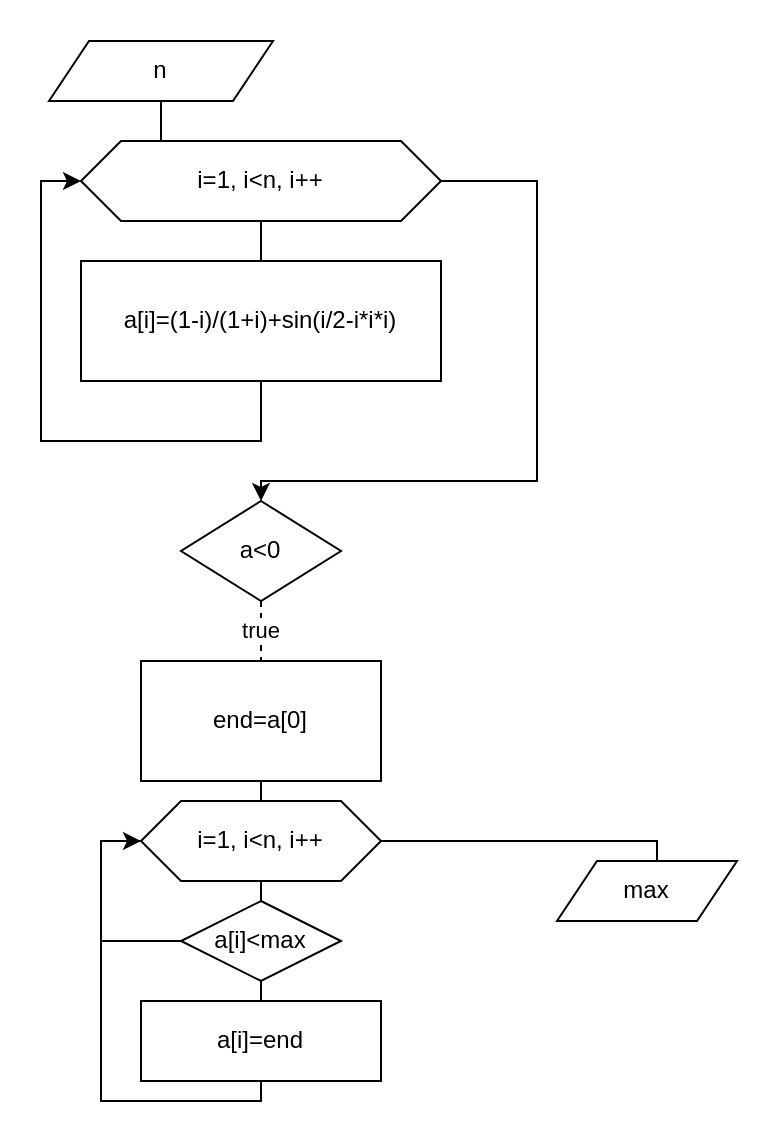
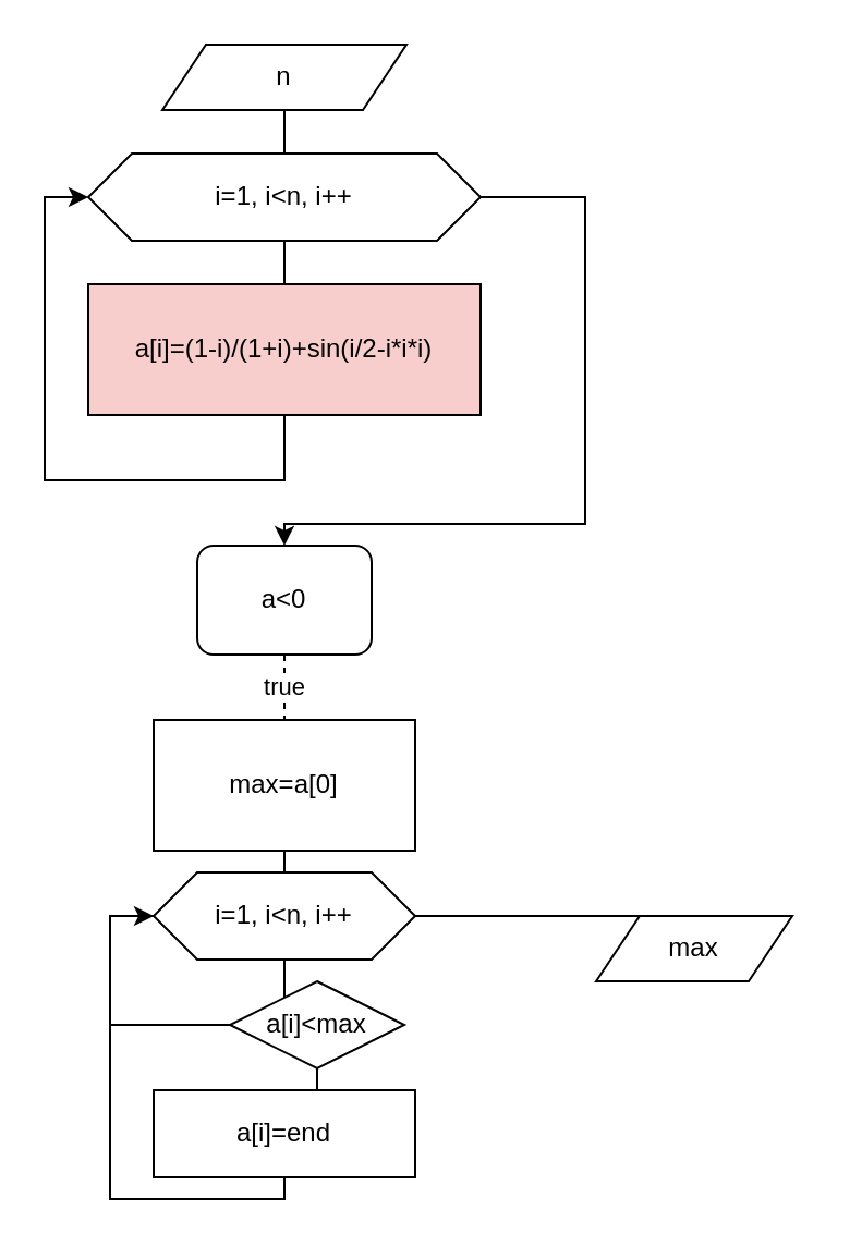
- <mxCell id="3" value="n" style="shape=parallelogram;perimeter=parallelogramPerimeter;whiteSpace=wrap;html=1;fixedSize=1;" parent="1" vertex="1"><mxGeometry x="24" y="20" width="112" height="30" as="geometry" /></mxCell>
+ <mxCell id="3" value="n" style="shape=parallelogram;perimeter=parallelogramPerimeter;whiteSpace=wrap;html=1;fixedSize=1;" parent="1" vertex="1"><mxGeometry x="74" y="20" width="112" height="30" as="geometry" /></mxCell>
- <mxCell id="8" value="a[i]=(1-i)/(1+i)+sin(i/2-i*i*i)" style="whiteSpace=wrap;html=1;" parent="1" vertex="1"><mxGeometry x="40" y="130" width="180" height="60" as="geometry" /></mxCell>
+ <mxCell id="8" value="a[i]=(1-i)/(1+i)+sin(i/2-i*i*i)" style="whiteSpace=wrap;html=1;fillColor=#f8cecc;" parent="1" vertex="1"><mxGeometry x="40" y="130" width="180" height="60" as="geometry" /></mxCell>
- <mxCell id="10" value="a&amp;lt;0" style="rhombus;whiteSpace=wrap;html=1;" parent="1" vertex="1"><mxGeometry x="90" y="250" width="80" height="50" as="geometry" /></mxCell>
+ <mxCell id="10" value="a&amp;lt;0" style="whiteSpace=wrap;html=1;rounded=1;" parent="1" vertex="1"><mxGeometry x="90" y="250" width="80" height="50" as="geometry" /></mxCell>
- <mxCell id="12" value="end=a[0]" style="whiteSpace=wrap;html=1;" parent="1" vertex="1"><mxGeometry x="70" y="330" width="120" height="60" as="geometry" /></mxCell>
+ <mxCell id="12" value="max=a[0]" style="whiteSpace=wrap;html=1;" parent="1" vertex="1"><mxGeometry x="70" y="330" width="120" height="60" as="geometry" /></mxCell>
- <mxCell id="21" value="max" style="shape=parallelogram;perimeter=parallelogramPerimeter;whiteSpace=wrap;html=1;fixedSize=1;" parent="1" vertex="1"><mxGeometry x="278" y="430" width="90" height="30" as="geometry" /></mxCell>
+ <mxCell id="21" value="max" style="shape=parallelogram;perimeter=parallelogramPerimeter;whiteSpace=wrap;html=1;fixedSize=1;" parent="1" vertex="1"><mxGeometry x="273" y="420" width="90" height="30" as="geometry" /></mxCell>
- <mxCell id="18" value="a[i]&amp;lt;max" style="rhombus;whiteSpace=wrap;html=1;" parent="1" vertex="1"><mxGeometry x="90" y="450" width="80" height="40" as="geometry" /></mxCell>
+ <mxCell id="18" value="a[i]&amp;lt;max" style="rhombus;whiteSpace=wrap;html=1;" parent="1" vertex="1"><mxGeometry x="105" y="450" width="80" height="40" as="geometry" /></mxCell>
